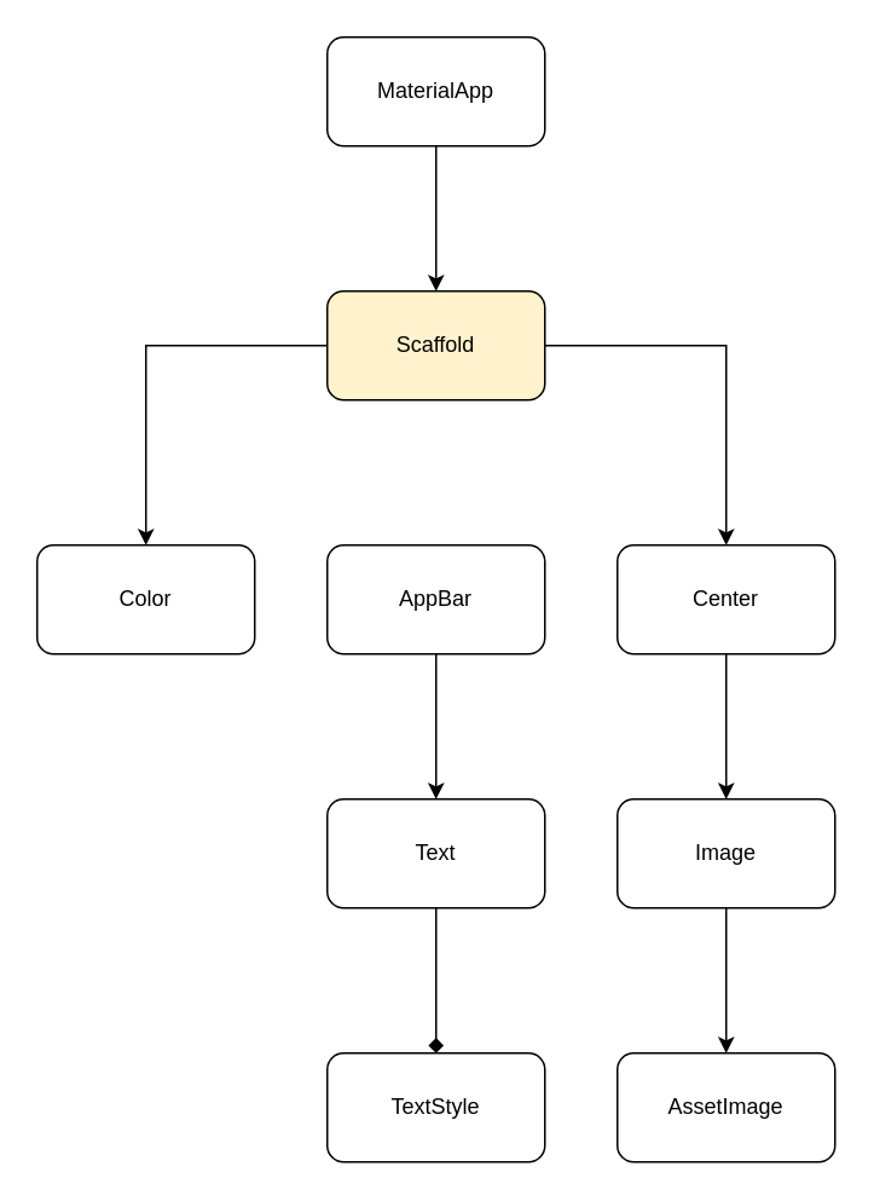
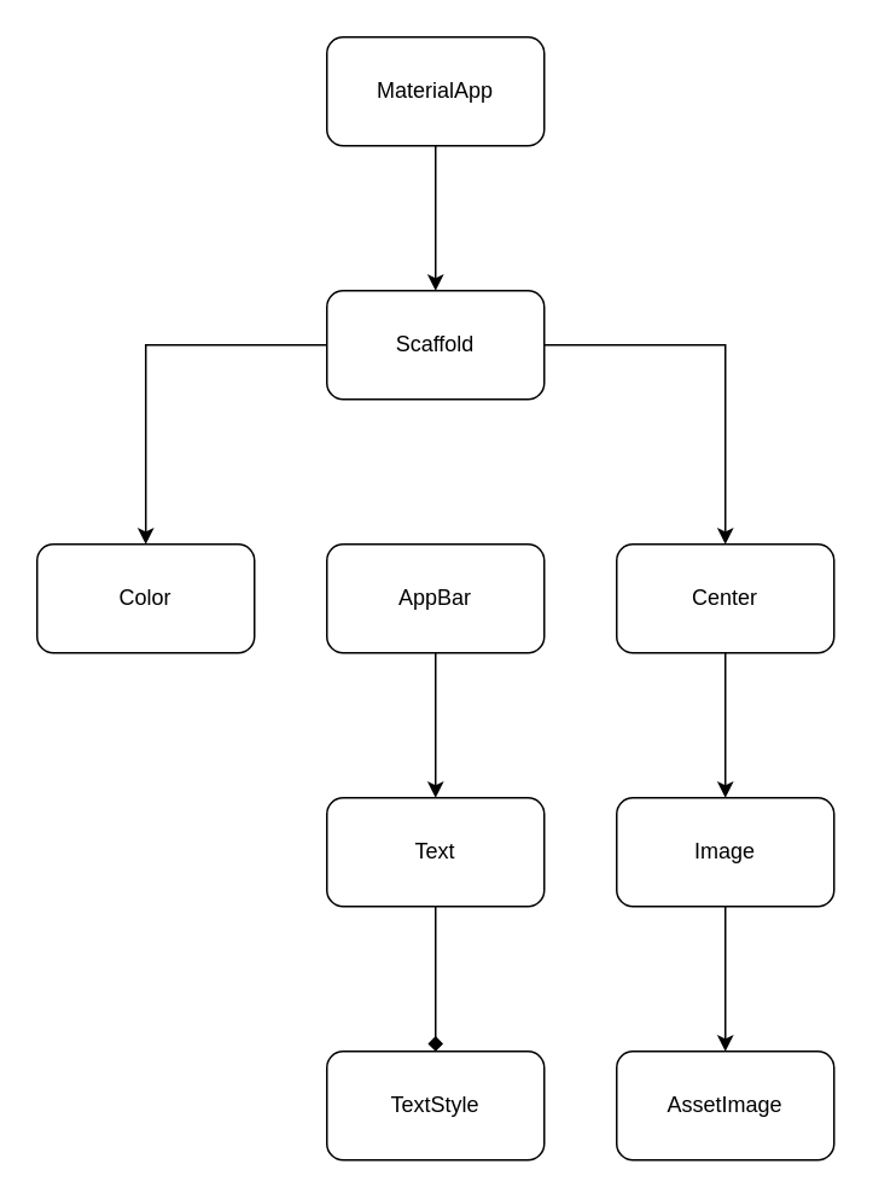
- <mxCell id="6" value="Scaffold" style="rounded=1;whiteSpace=wrap;html=1;fillColor=#fff2cc;" vertex="1" parent="1"><mxGeometry x="180" y="160" width="120" height="60" as="geometry" /></mxCell>
+ <mxCell id="6" value="Scaffold" style="rounded=1;whiteSpace=wrap;html=1;" vertex="1" parent="1"><mxGeometry x="180" y="160" width="120" height="60" as="geometry" /></mxCell>
